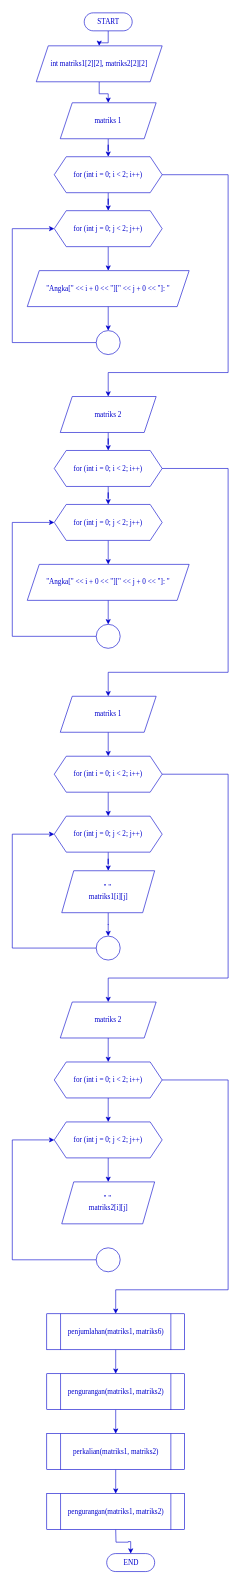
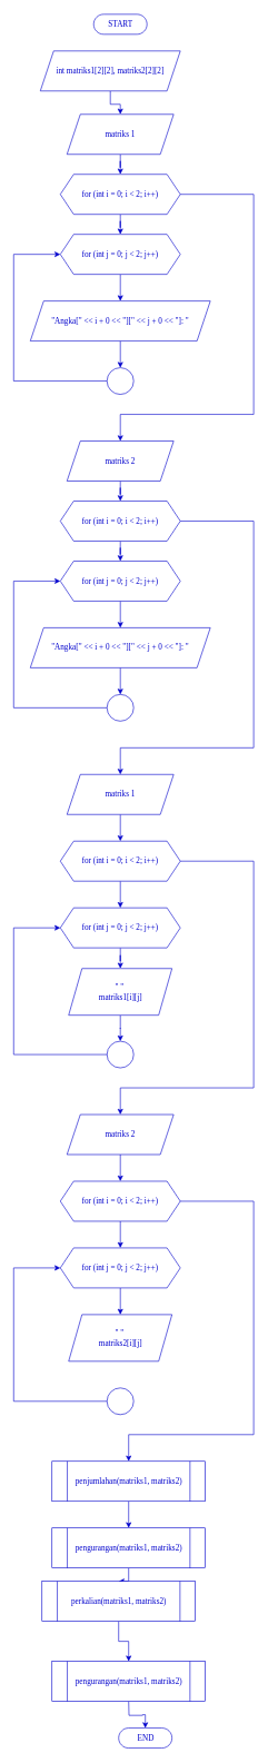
- <mxCell id="2" style="edgeStyle=orthogonalEdgeStyle;rounded=0;orthogonalLoop=1;jettySize=auto;html=1;entryX=0.5;entryY=0;entryDx=0;entryDy=0;fontFamily=Times New Roman;strokeColor=#0000CC;fontColor=#0000CC;" parent="1" source="3" target="5" edge="1"><mxGeometry relative="1" as="geometry" /></mxCell>
- <mxCell id="52" value="&lt;span style=&quot;&quot;&gt;penjumlahan(matriks1, matriks6)&lt;/span&gt;" style="shape=process;whiteSpace=wrap;html=1;backgroundOutline=1;strokeColor=#0000CC;fontColor=#0000CC;fontFamily=Times New Roman;" vertex="1" parent="1"><mxGeometry x="77.5" y="2190" width="230" height="60" as="geometry" /></mxCell>
+ <mxCell id="52" value="&lt;span style=&quot;&quot;&gt;penjumlahan(matriks1, matriks2)&lt;/span&gt;" style="shape=process;whiteSpace=wrap;html=1;backgroundOutline=1;strokeColor=#0000CC;fontColor=#0000CC;fontFamily=Times New Roman;" vertex="1" parent="1"><mxGeometry x="77.5" y="2190" width="230" height="60" as="geometry" /></mxCell>
- <mxCell id="56" value="&lt;span style=&quot;&quot;&gt;perkalian(matriks1, matriks2)&lt;/span&gt;" style="shape=process;whiteSpace=wrap;html=1;backgroundOutline=1;strokeColor=#0000CC;fontColor=#0000CC;fontFamily=Times New Roman;" vertex="1" parent="1"><mxGeometry x="77.5" y="2390" width="230" height="60" as="geometry" /></mxCell>
+ <mxCell id="56" value="&lt;span style=&quot;&quot;&gt;perkalian(matriks1, matriks2)&lt;/span&gt;" style="shape=process;whiteSpace=wrap;html=1;backgroundOutline=1;strokeColor=#0000CC;fontColor=#0000CC;fontFamily=Times New Roman;" vertex="1" parent="1"><mxGeometry x="62.5" y="2370" width="230" height="60" as="geometry" /></mxCell>
